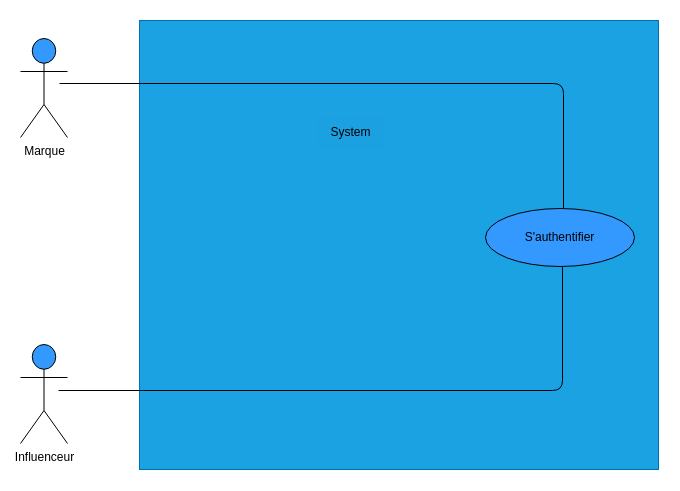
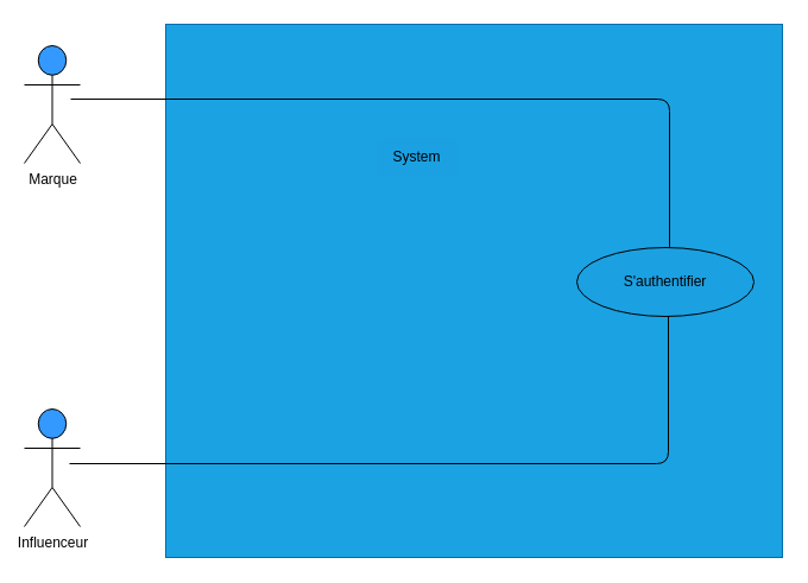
- <mxCell id="5" value="&lt;font color=&quot;#000000&quot;&gt;S'authentifier&lt;/font&gt;" style="ellipse;whiteSpace=wrap;html=1;strokeColor=#000000;strokeWidth=1;fontColor=#ffffff;fillColor=#3399ff;" parent="1" vertex="1"><mxGeometry x="485" y="208" width="149" height="58" as="geometry" /></mxCell>
+ <mxCell id="5" value="&lt;font color=&quot;#000000&quot;&gt;S'authentifier&lt;/font&gt;" style="ellipse;whiteSpace=wrap;html=1;strokeColor=#000000;strokeWidth=1;fontColor=#ffffff;fillColor=#1ba1e2;" parent="1" vertex="1"><mxGeometry x="485" y="208" width="149" height="58" as="geometry" /></mxCell>
